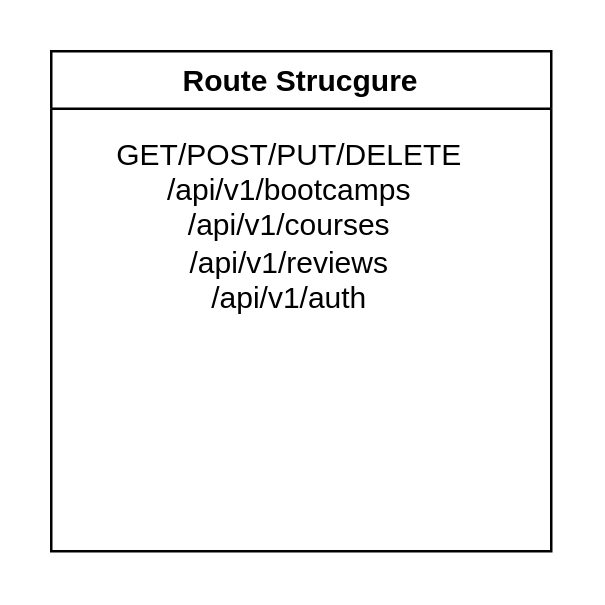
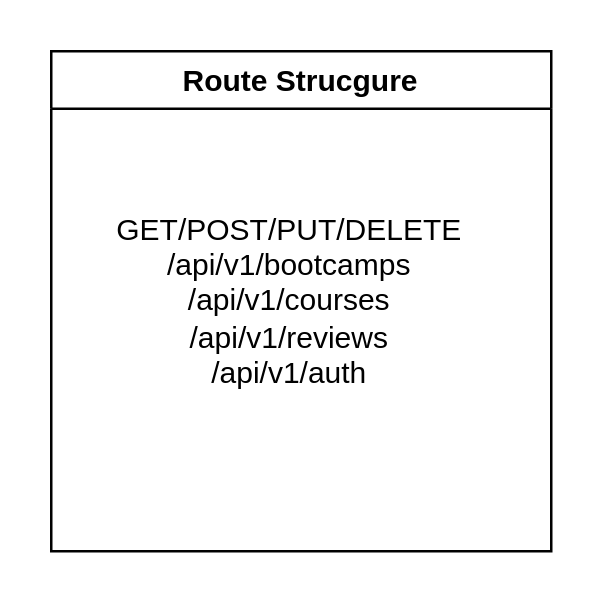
- <mxCell id="3" value="GET/POST/PUT/DELETE&lt;br&gt;/api/v1/bootcamps&lt;br&gt;/api/v1/courses&lt;br&gt;/api/v1/reviews&lt;br&gt;/api/v1/auth&lt;br&gt;" style="text;html=1;align=center;verticalAlign=middle;resizable=0;points=[];autosize=1;strokeColor=none;fillColor=none;" vertex="1" parent="2"><mxGeometry x="20" y="30" width="150" height="80" as="geometry" /></mxCell>
+ <mxCell id="3" value="GET/POST/PUT/DELETE&lt;br&gt;/api/v1/bootcamps&lt;br&gt;/api/v1/courses&lt;br&gt;/api/v1/reviews&lt;br&gt;/api/v1/auth&lt;br&gt;" style="text;html=1;align=center;verticalAlign=middle;resizable=0;points=[];autosize=1;strokeColor=none;fillColor=none;" vertex="1" parent="2"><mxGeometry x="20" y="60" width="150" height="80" as="geometry" /></mxCell>
